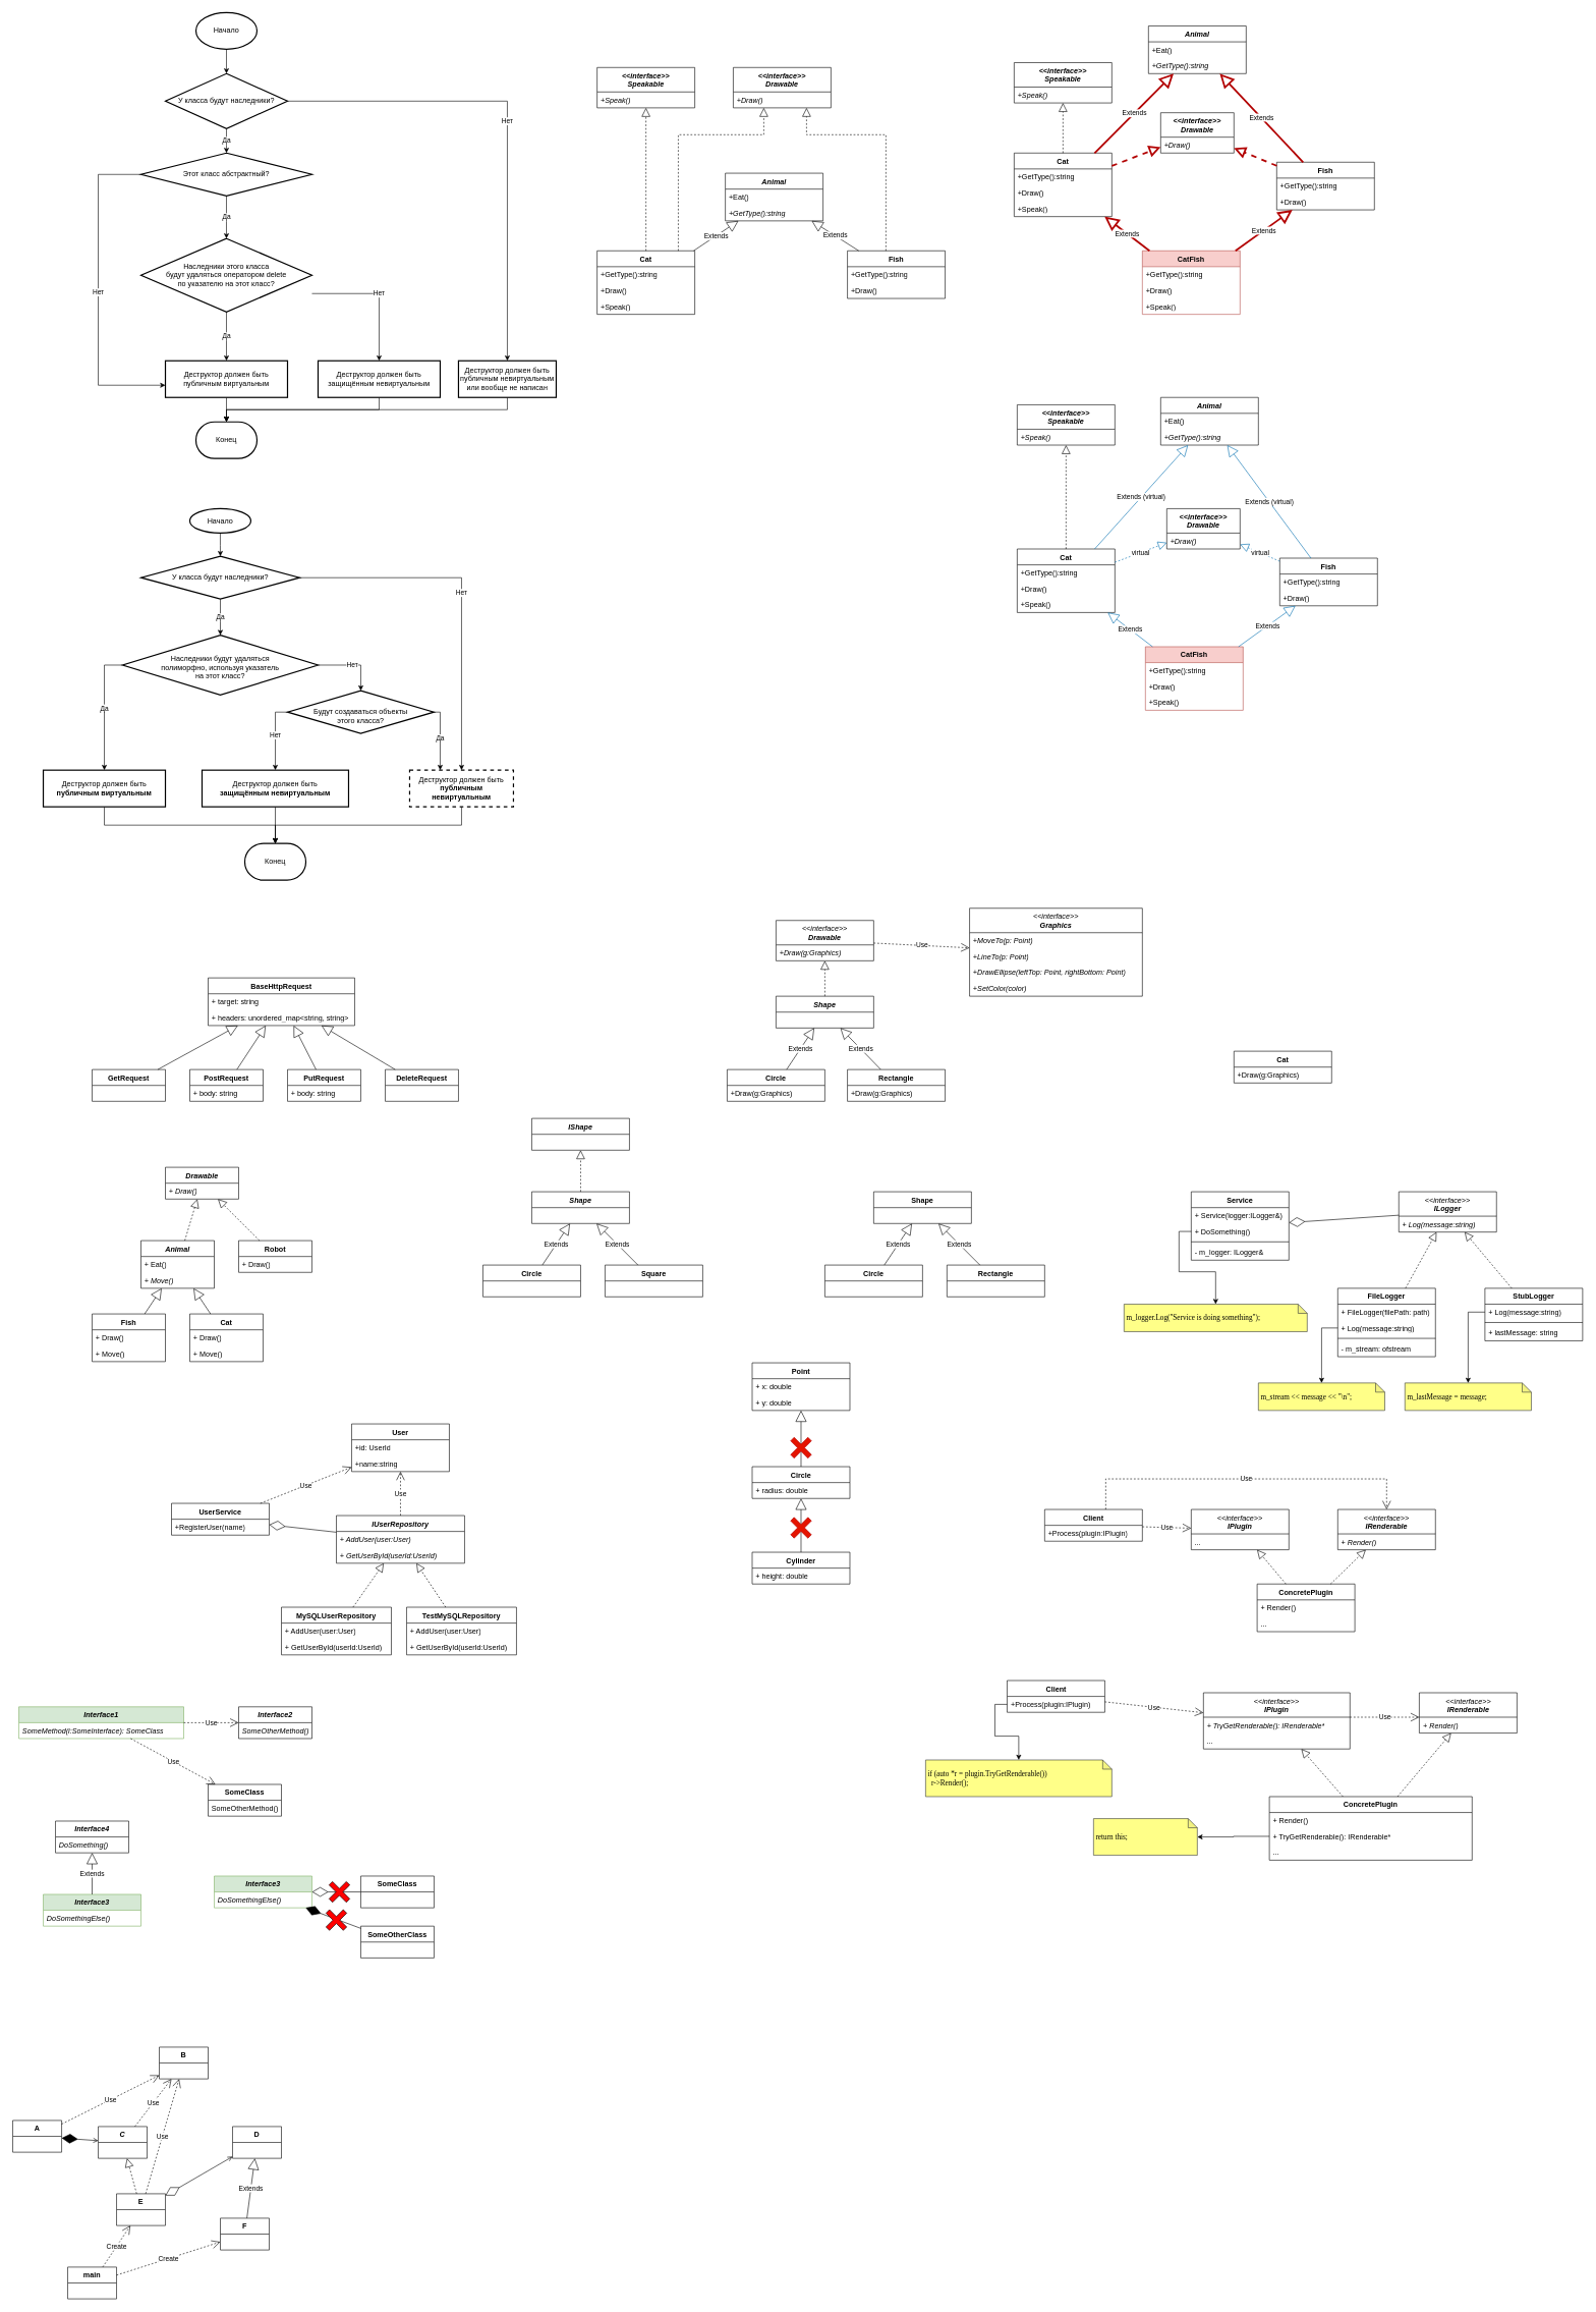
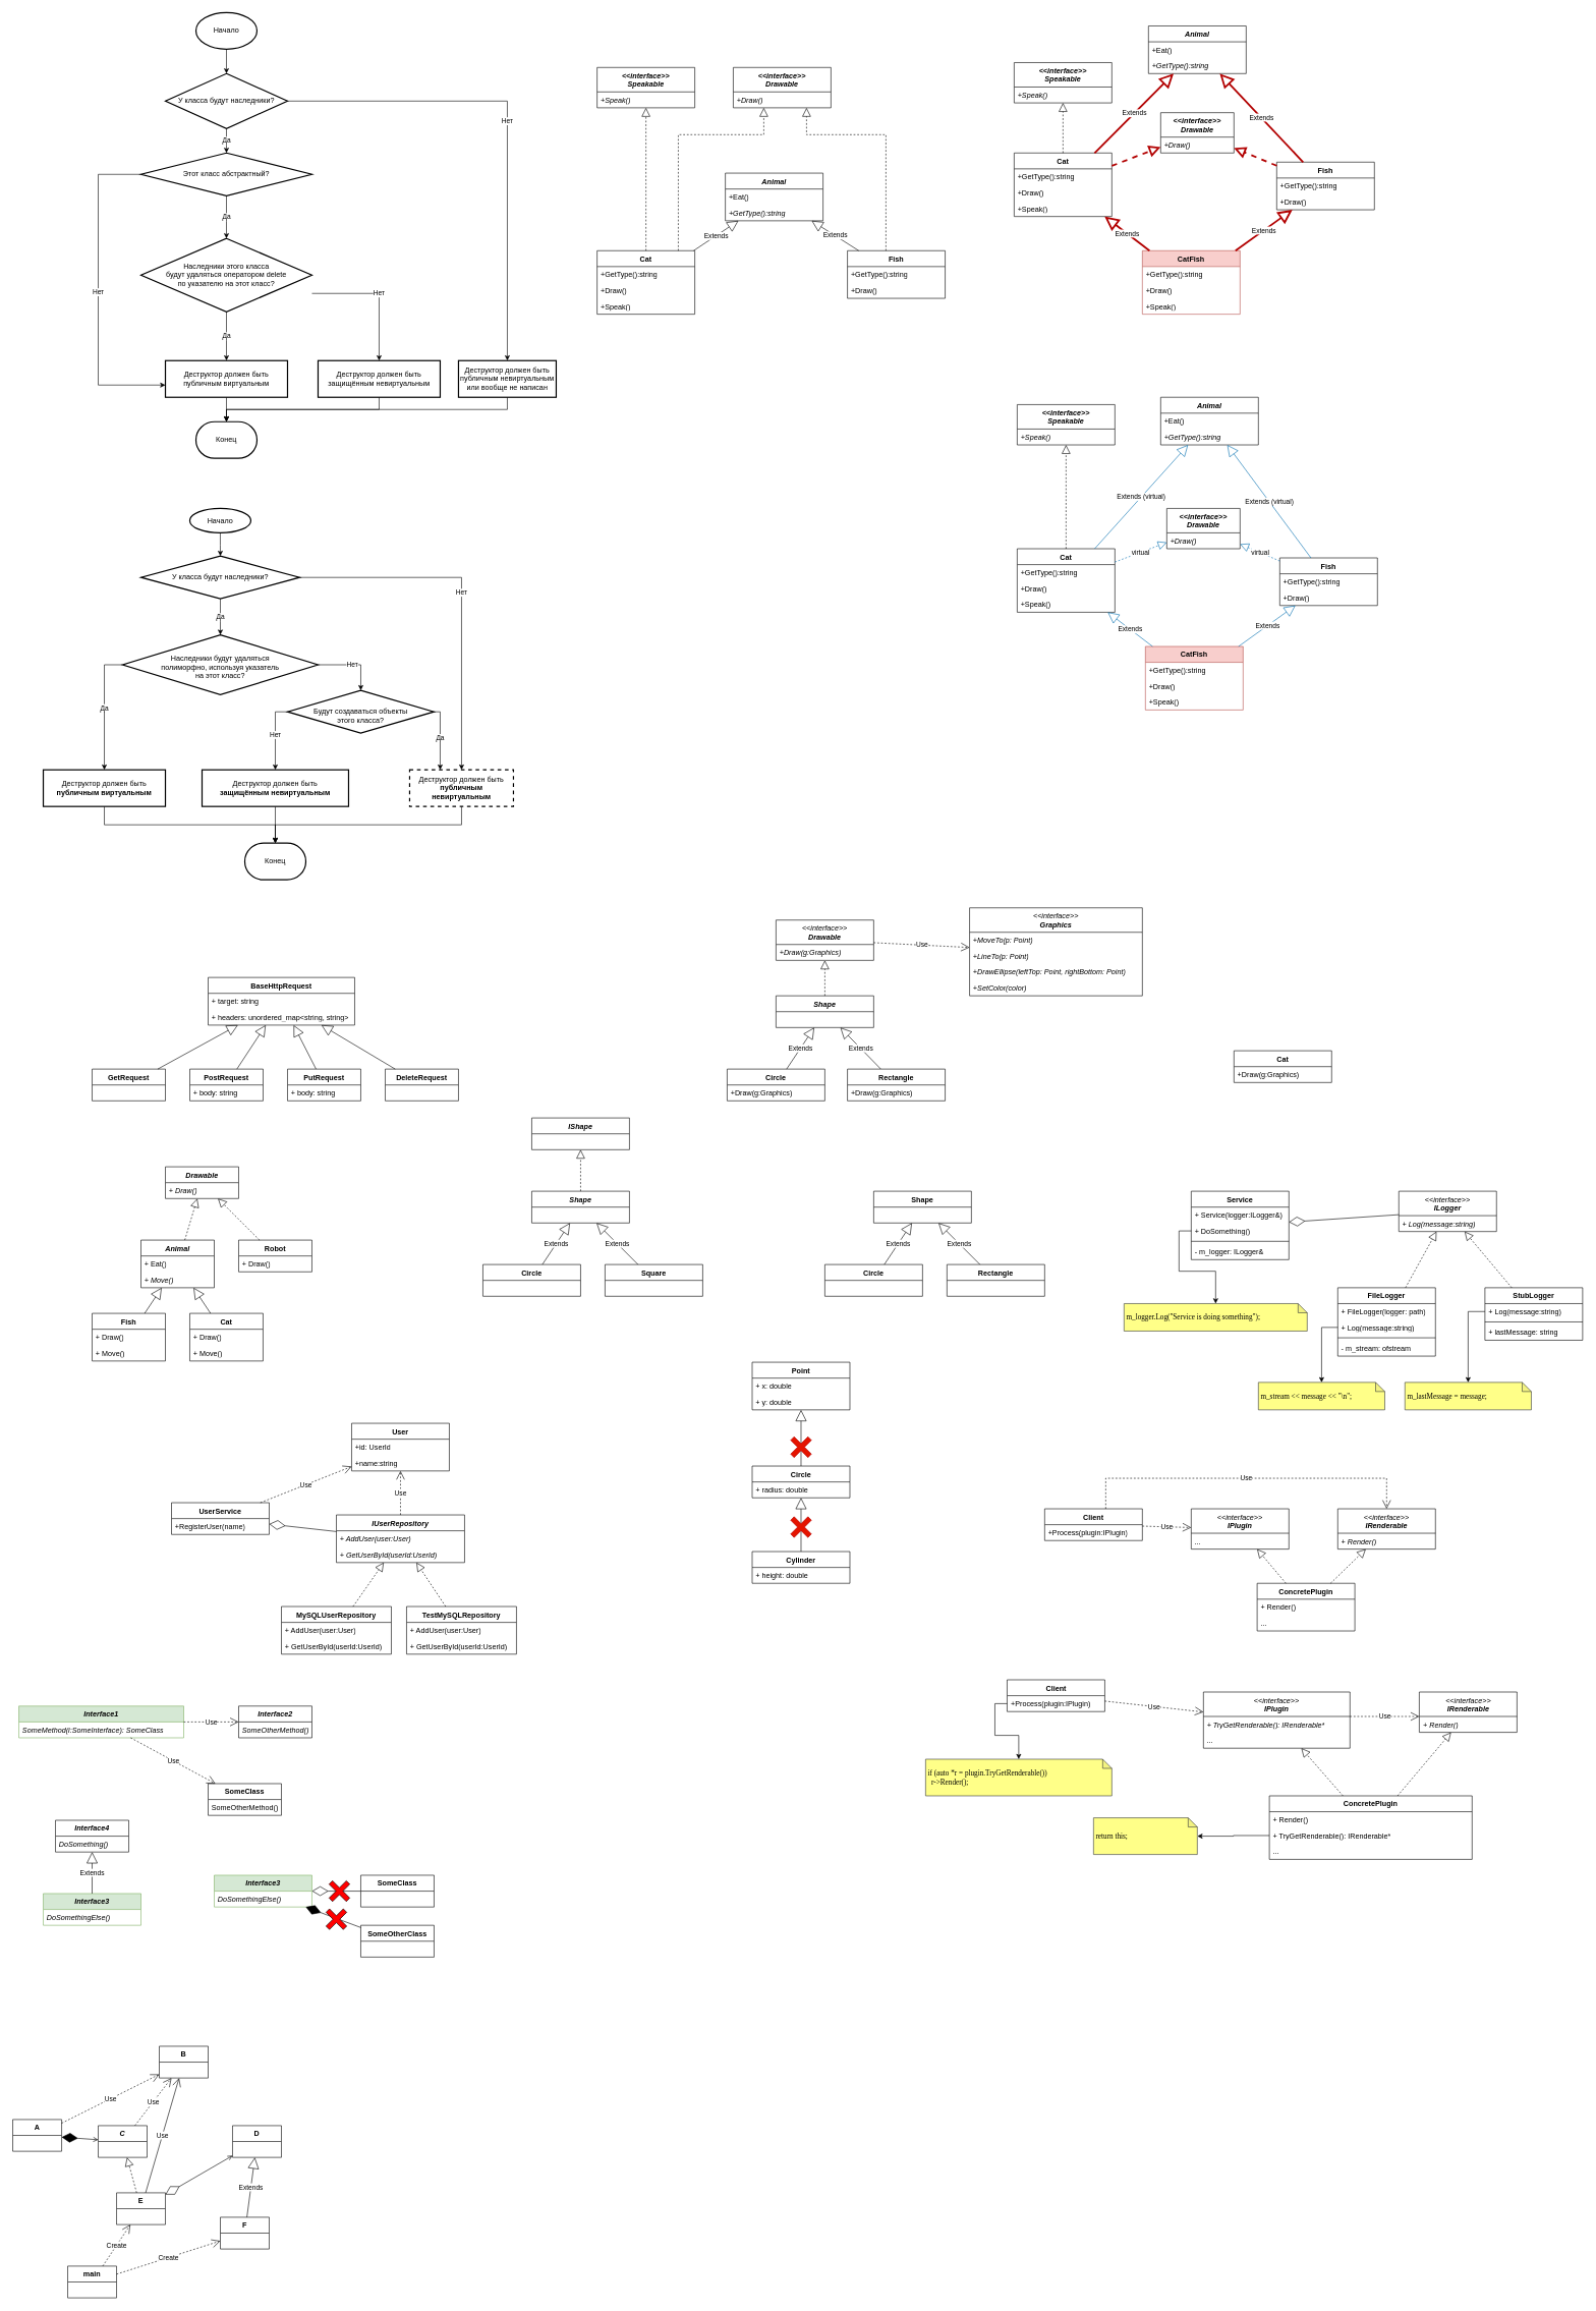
- <mxCell id="237" value="+ FileLogger(filePath: path)" style="text;strokeColor=none;fillColor=none;align=left;verticalAlign=top;spacingLeft=4;spacingRight=4;overflow=hidden;rotatable=0;points=[[0,0.5],[1,0.5]];portConstraint=eastwest;whiteSpace=wrap;html=1;fontStyle=0" parent="236" vertex="1"><mxGeometry y="26" width="160" height="26" as="geometry" /></mxCell>
+ <mxCell id="237" value="+ FileLogger(logger: path)" style="text;strokeColor=none;fillColor=none;align=left;verticalAlign=top;spacingLeft=4;spacingRight=4;overflow=hidden;rotatable=0;points=[[0,0.5],[1,0.5]];portConstraint=eastwest;whiteSpace=wrap;html=1;fontStyle=0" parent="236" vertex="1"><mxGeometry y="26" width="160" height="26" as="geometry" /></mxCell>
- <mxCell id="196" value="Use" style="endArrow=open;endSize=12;dashed=1;html=1;rounded=0;" parent="1" source="188" target="185" edge="1"><mxGeometry width="160" relative="1" as="geometry"><mxPoint x="330" y="3430" as="sourcePoint" /><mxPoint x="490" y="3430" as="targetPoint" /></mxGeometry></mxCell>
+ <mxCell id="196" value="Use" style="endArrow=open;endSize=12;dashed=0;html=1;rounded=0;" parent="1" source="188" target="185" edge="1"><mxGeometry width="160" relative="1" as="geometry"><mxPoint x="330" y="3430" as="sourcePoint" /><mxPoint x="490" y="3430" as="targetPoint" /></mxGeometry></mxCell>
